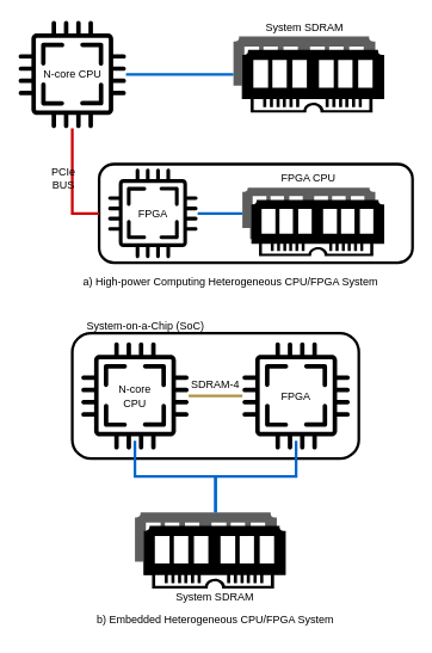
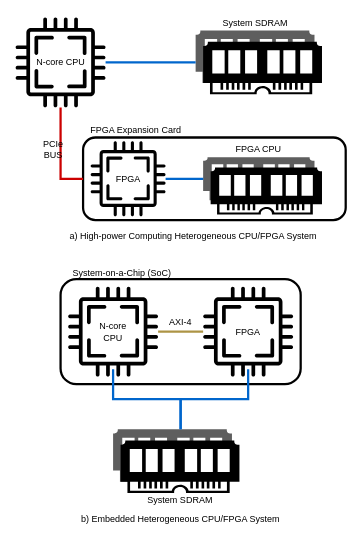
+ <mxCell id="18" value="FPGA Expansion Card" style="text;html=1;align=center;verticalAlign=middle;resizable=0;points=[];autosize=1;strokeColor=none;fillColor=none;" vertex="1" parent="1"><mxGeometry x="110" y="162.75" width="140" height="20" as="geometry" /></mxCell>
- <mxCell id="26" value="SDRAM-4" style="text;html=1;strokeColor=none;fillColor=none;align=center;verticalAlign=middle;whiteSpace=wrap;rounded=0;" vertex="1" parent="1"><mxGeometry x="210" y="414" width="60" height="30" as="geometry" /></mxCell>
+ <mxCell id="26" value="AXI-4" style="text;html=1;strokeColor=none;fillColor=none;align=center;verticalAlign=middle;whiteSpace=wrap;rounded=0;" vertex="1" parent="1"><mxGeometry x="210" y="414" width="60" height="30" as="geometry" /></mxCell>
